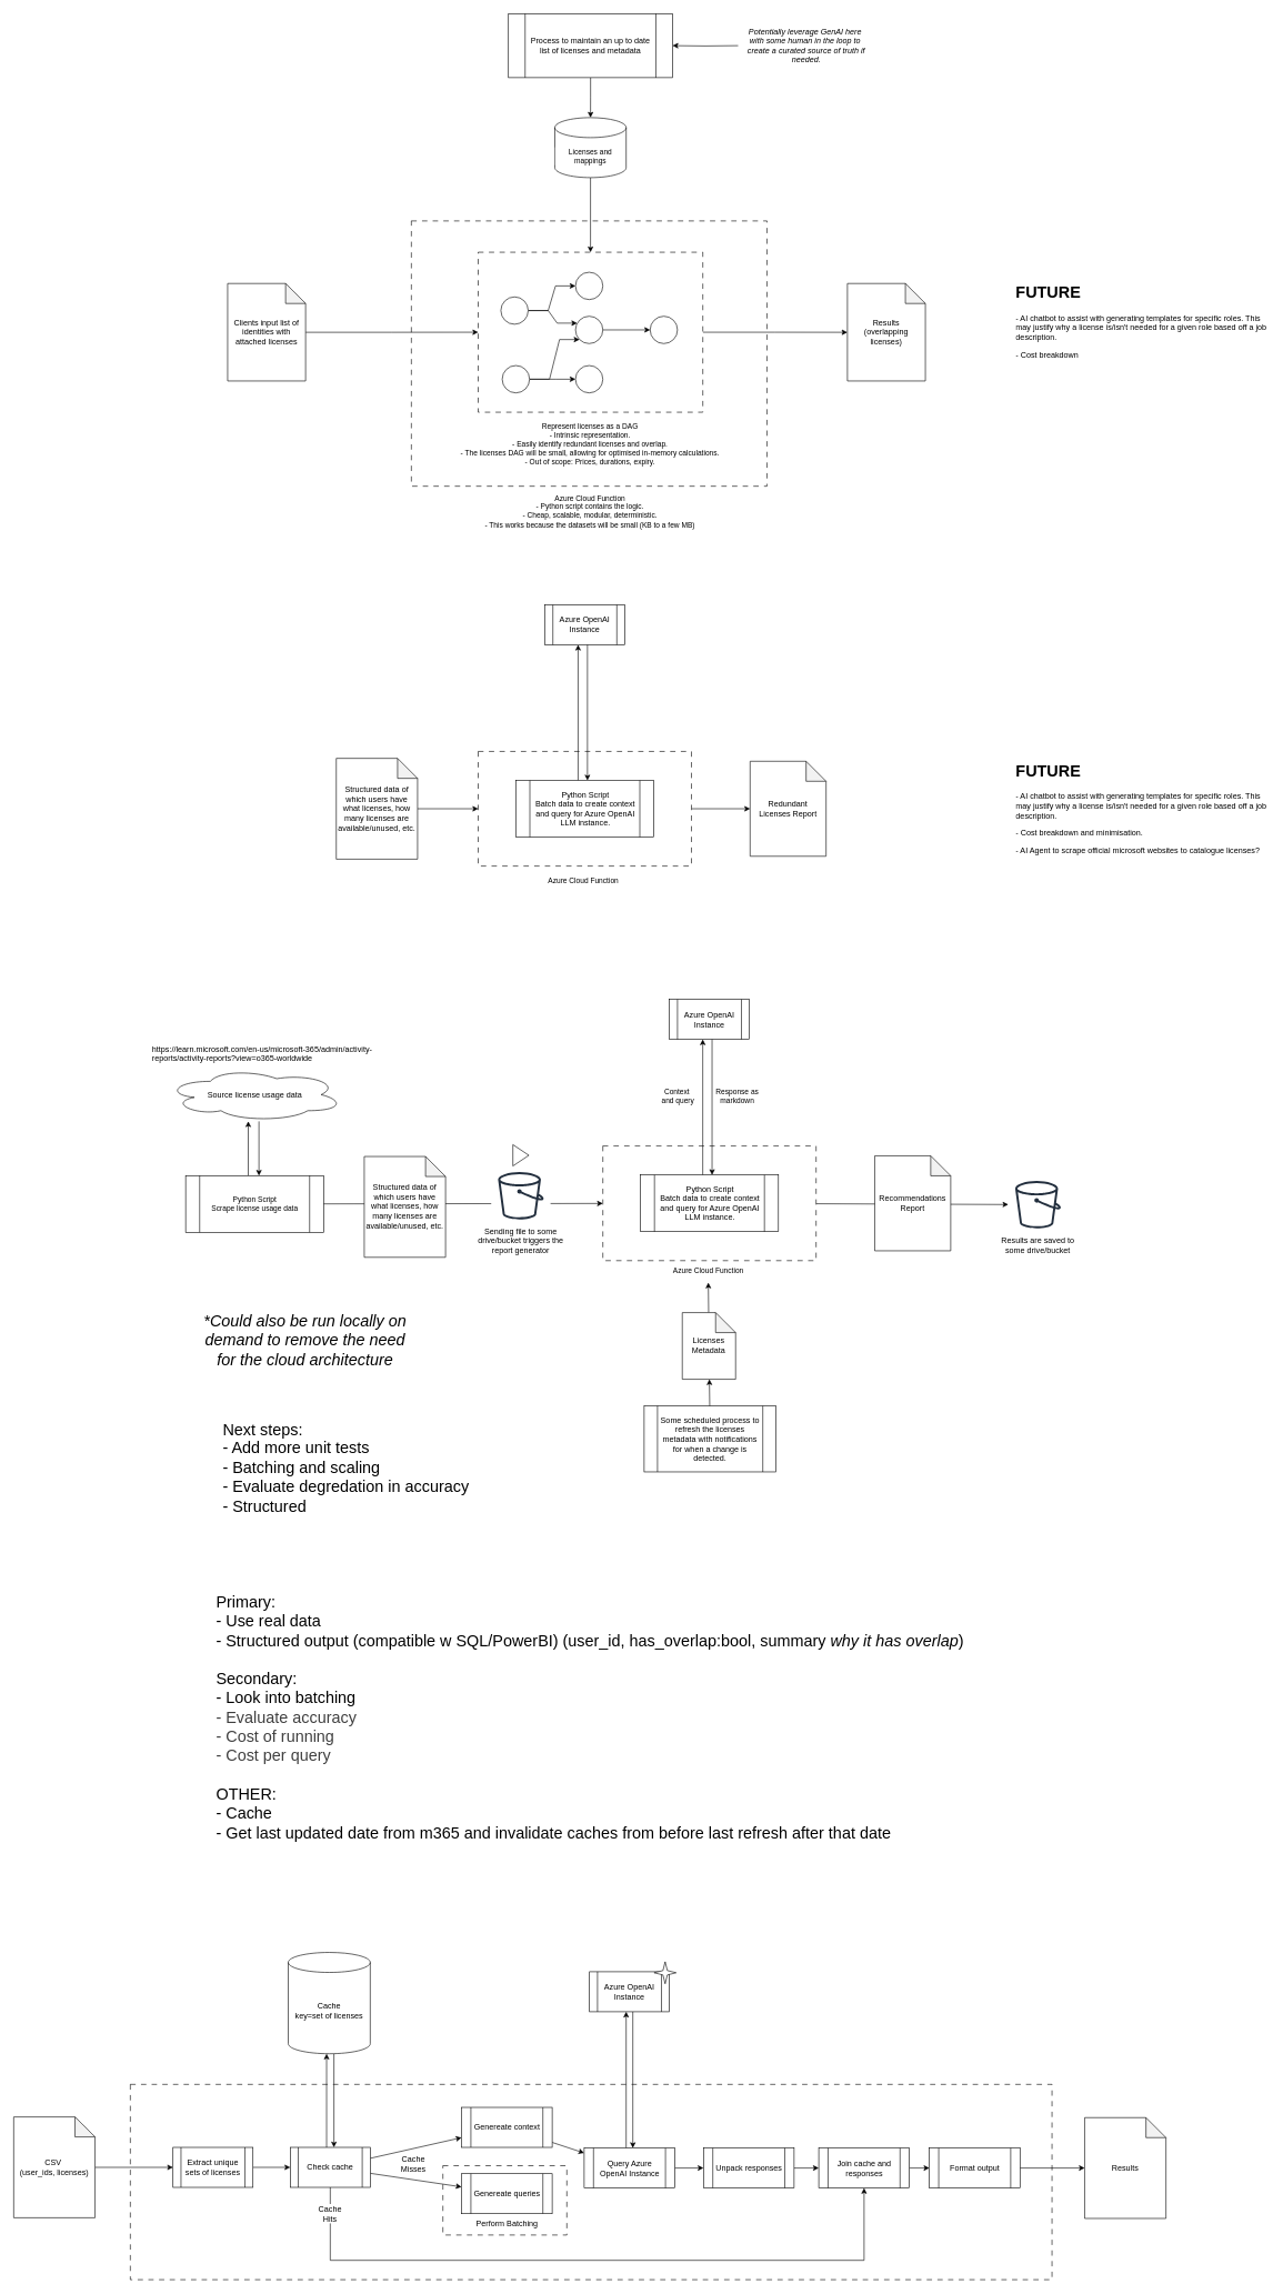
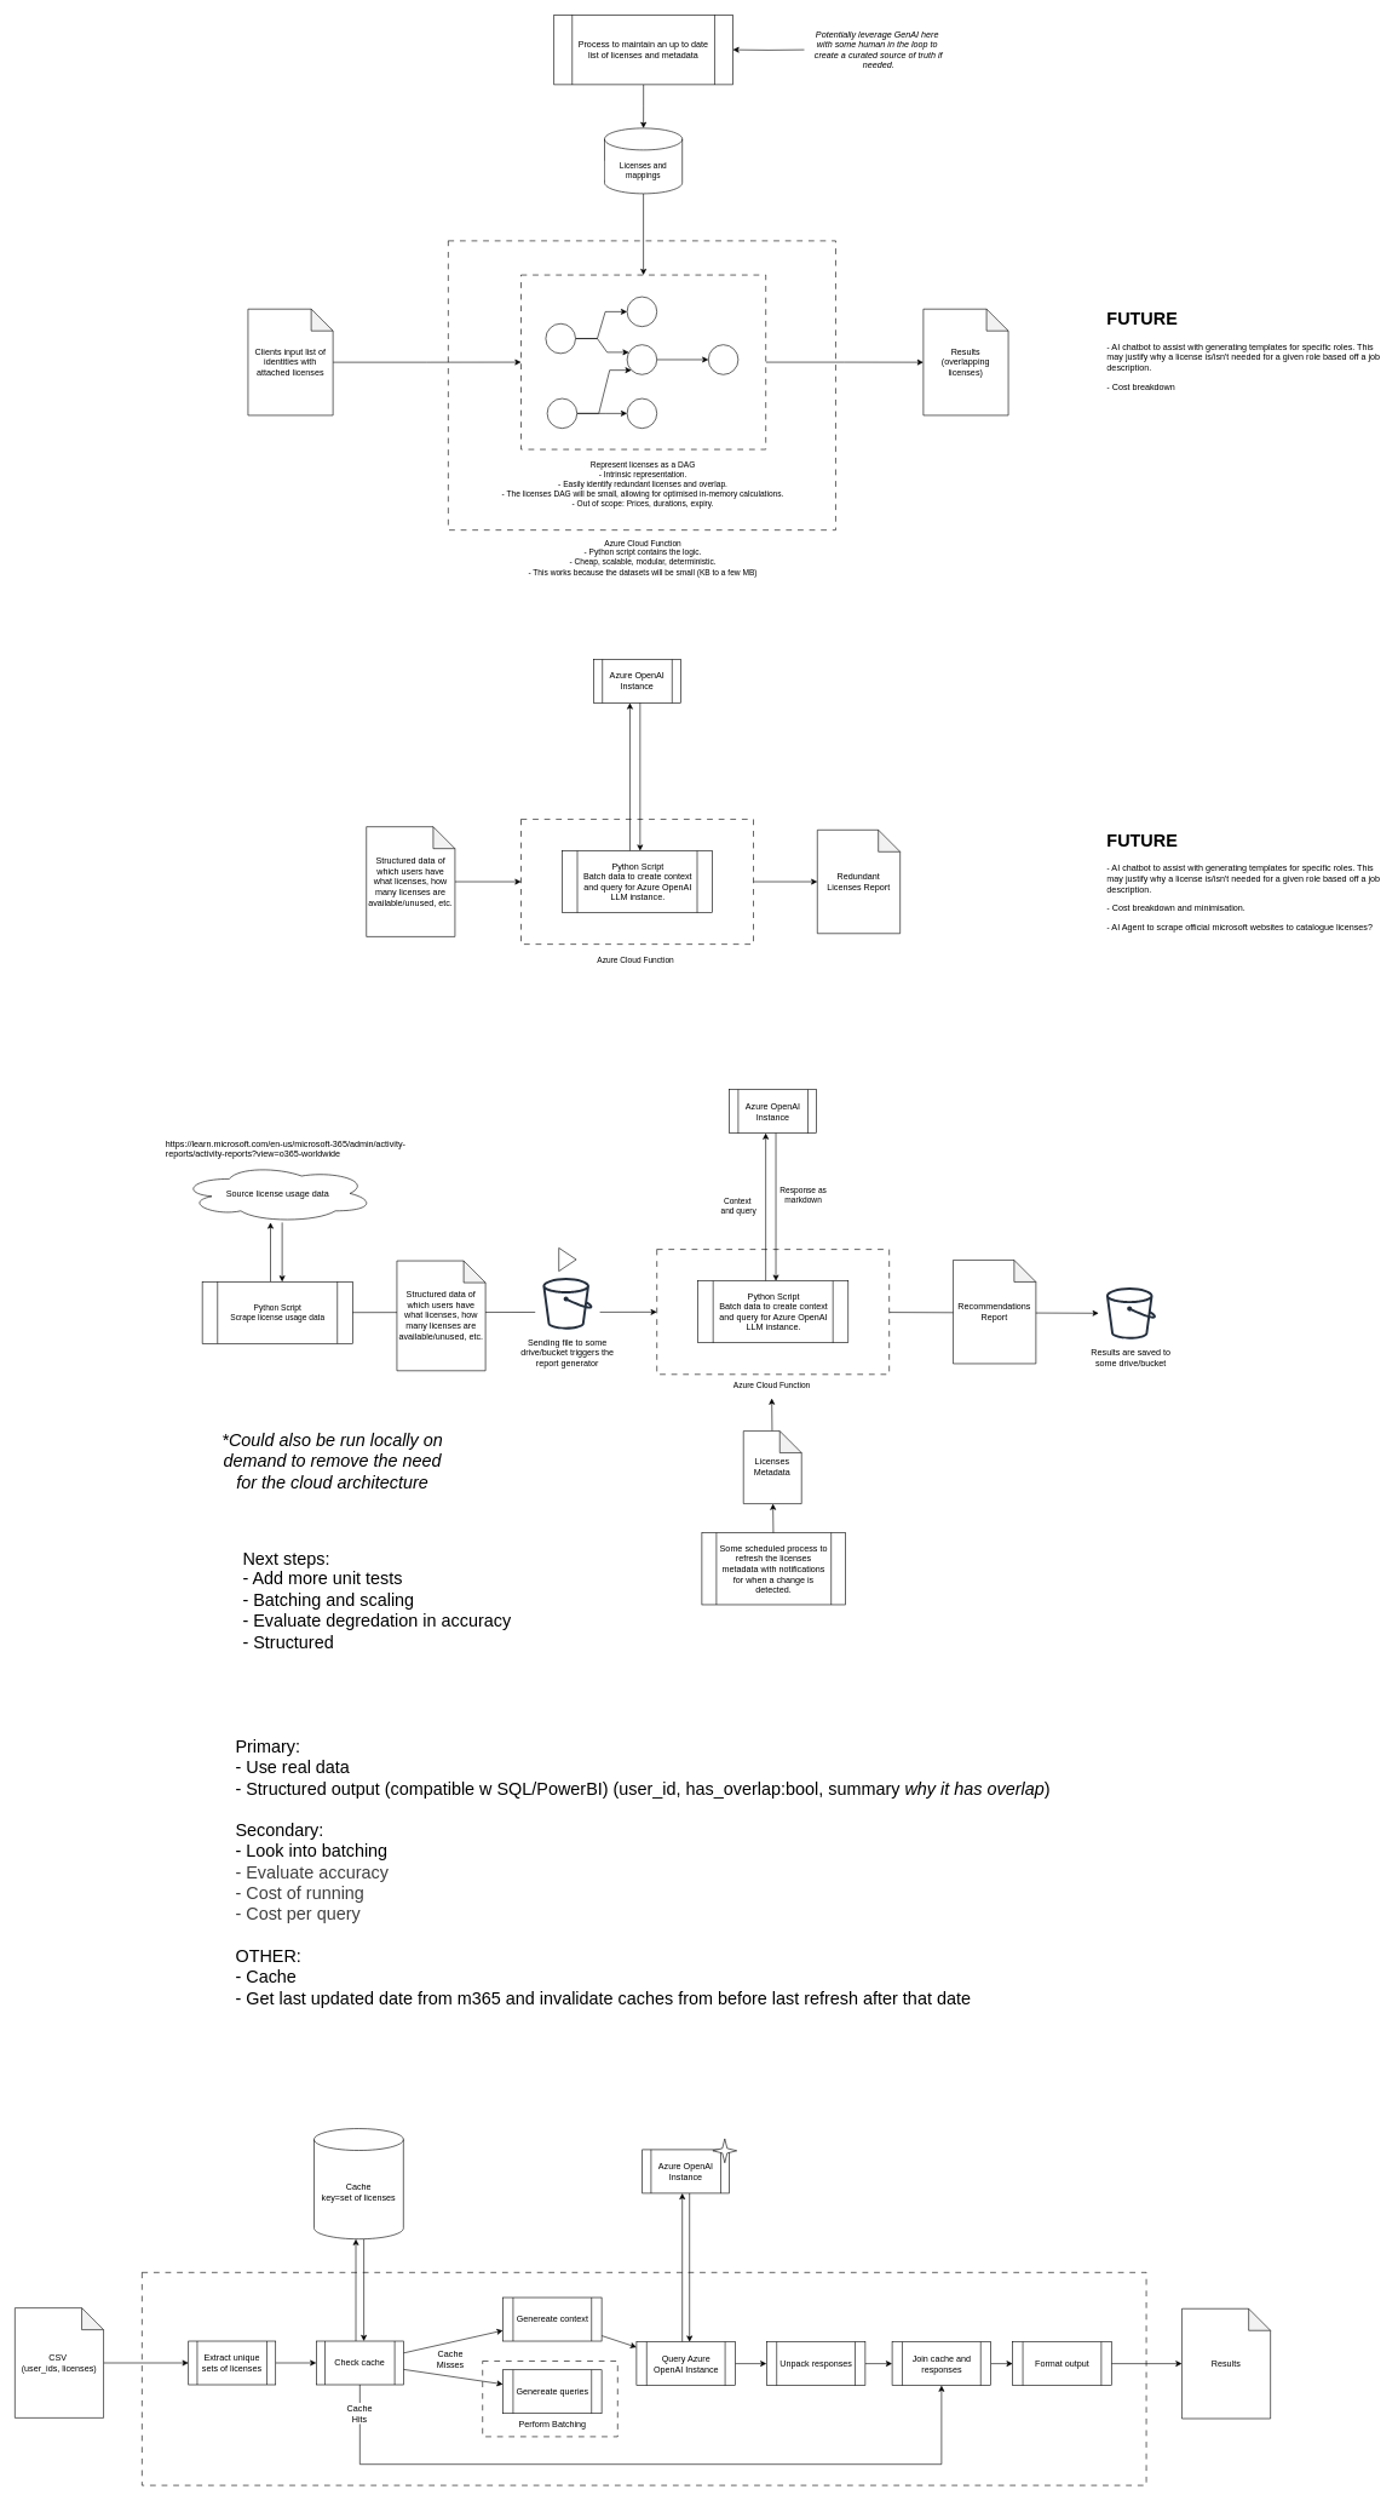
- <mxCell id="54" value="&lt;div&gt;Context&amp;nbsp;&lt;/div&gt;&lt;div&gt;and query&lt;/div&gt;" style="text;html=1;align=center;verticalAlign=top;whiteSpace=wrap;rounded=0;fontFamily=Helvetica;fontSize=11;fontColor=default;labelBackgroundColor=default;" parent="1" vertex="1"><mxGeometry x="982" y="1625" width="70" height="41" as="geometry" /></mxCell>
+ <mxCell id="54" value="&lt;div&gt;Context&amp;nbsp;&lt;/div&gt;&lt;div&gt;and query&lt;/div&gt;" style="text;html=1;align=center;verticalAlign=top;whiteSpace=wrap;rounded=0;fontFamily=Helvetica;fontSize=11;fontColor=default;labelBackgroundColor=default;" parent="1" vertex="1"><mxGeometry x="982" y="1640" width="70" height="41" as="geometry" /></mxCell>
